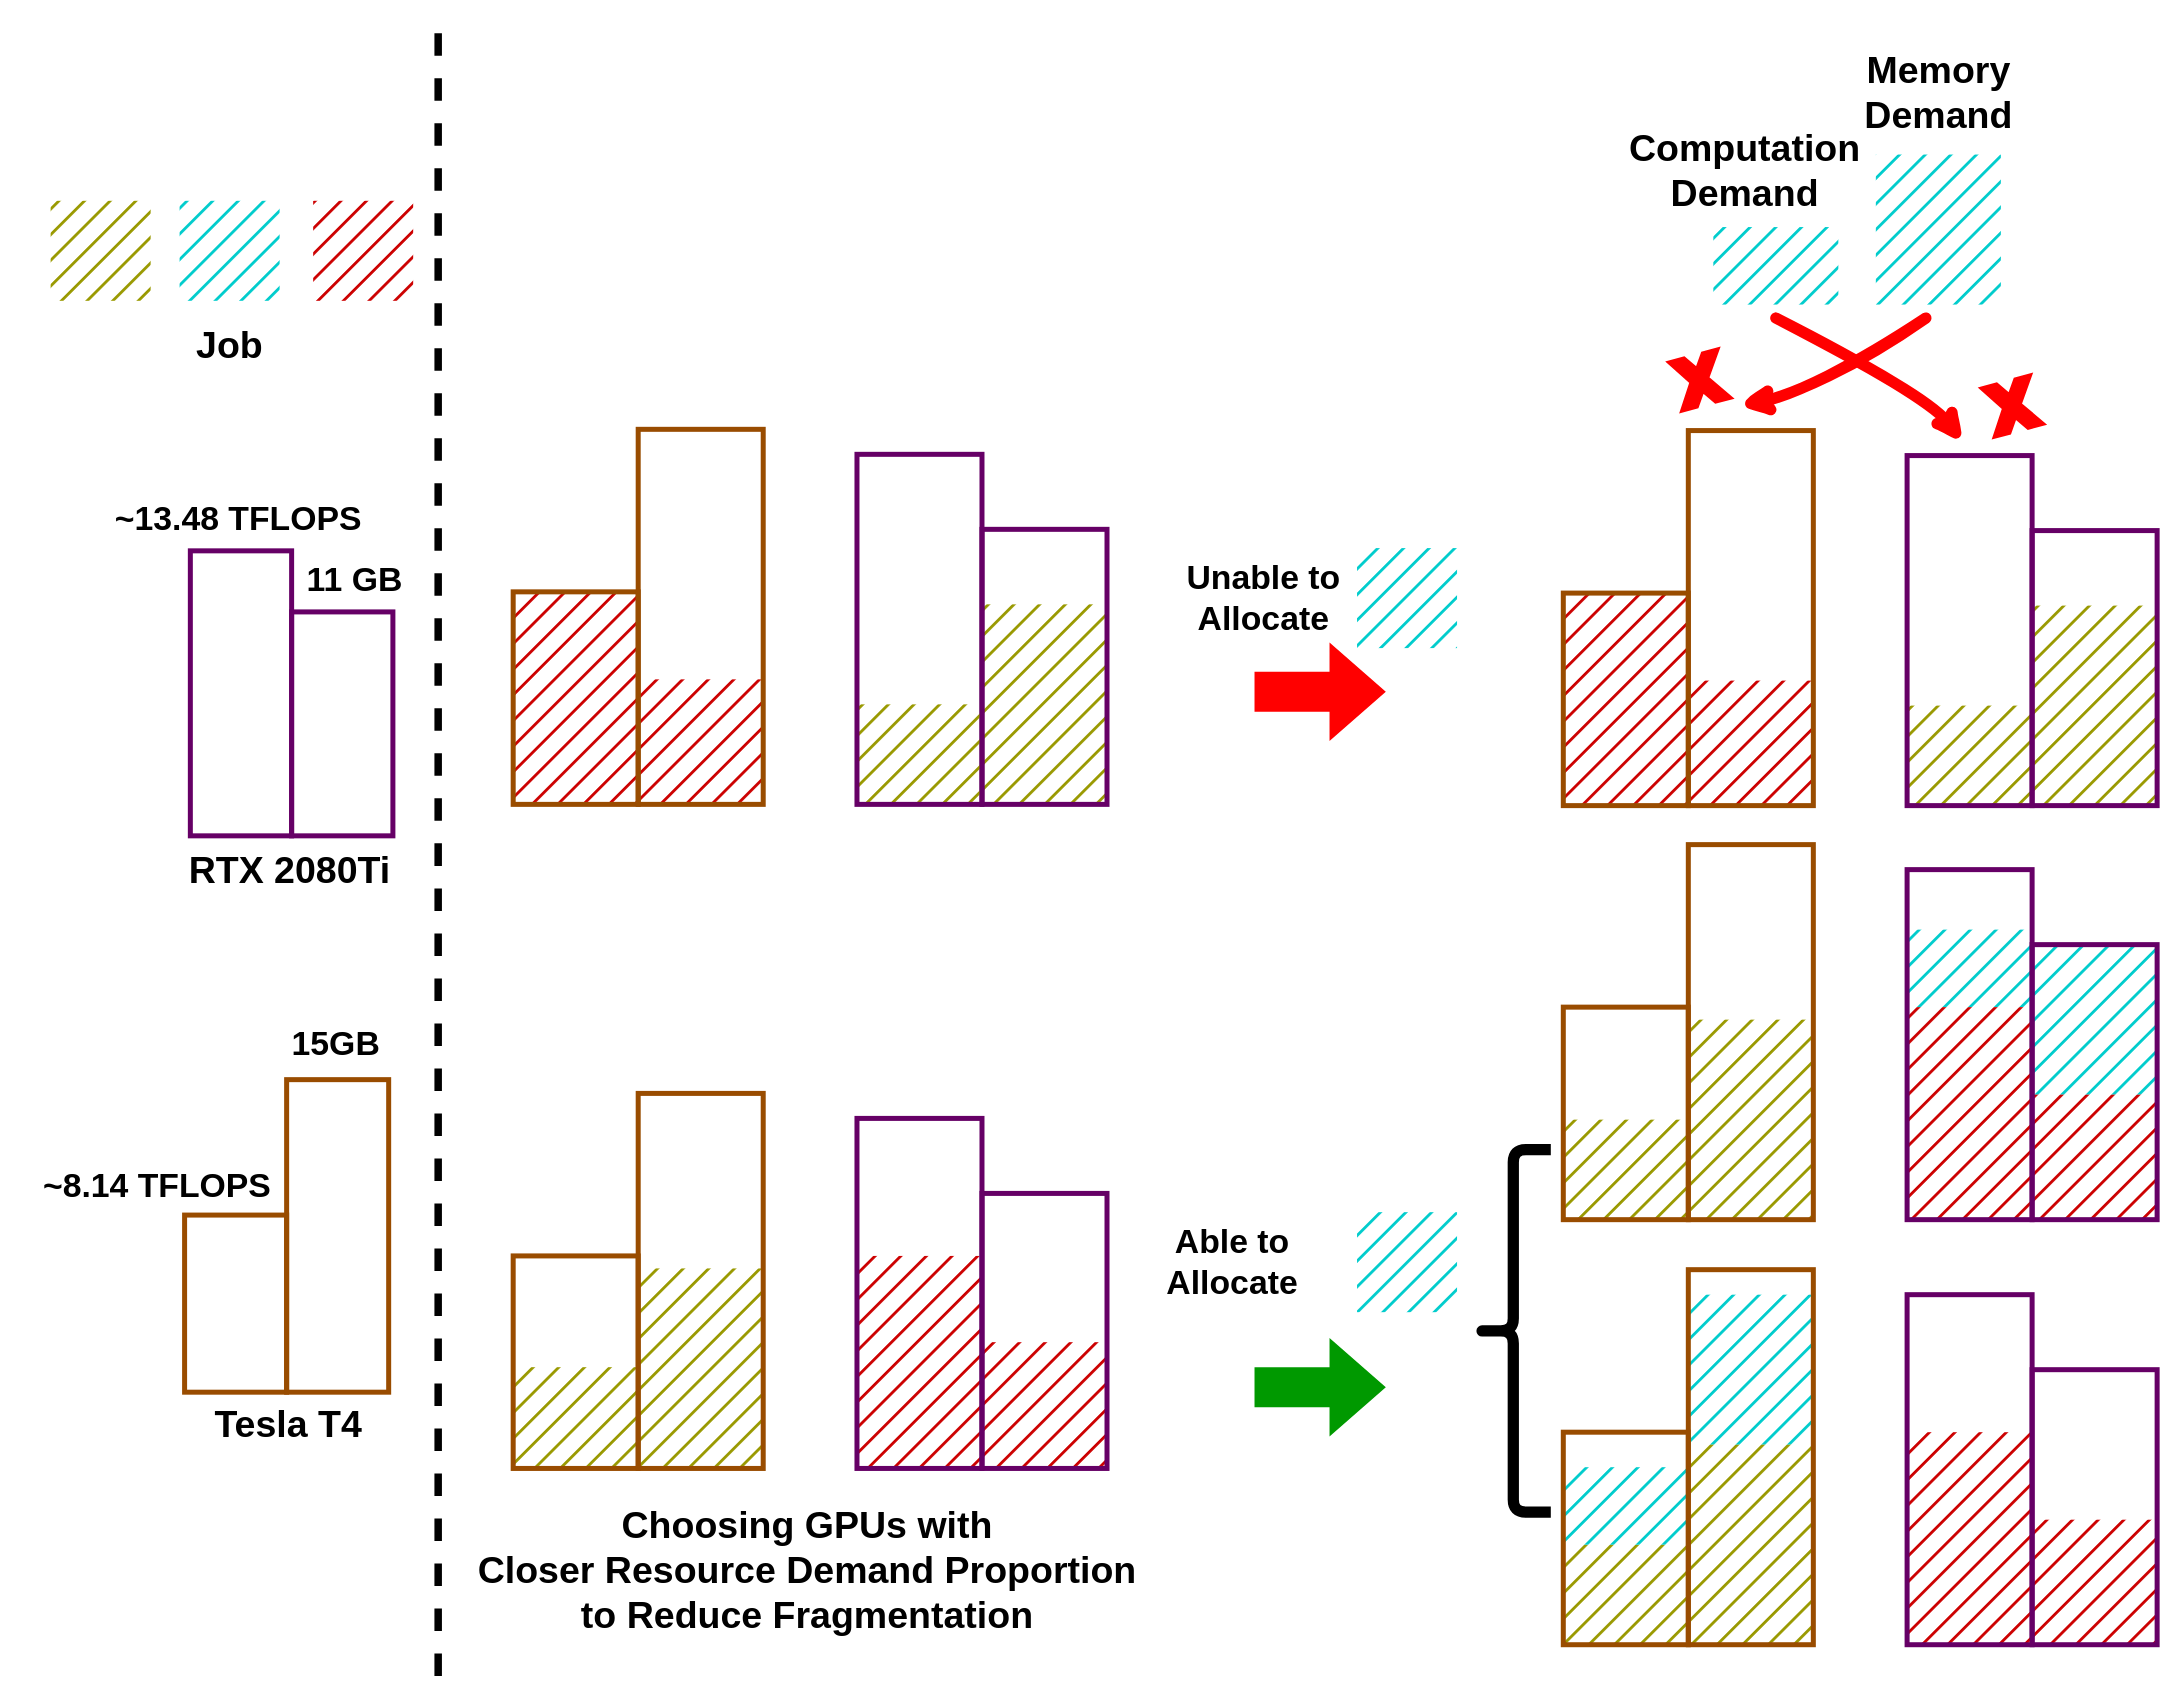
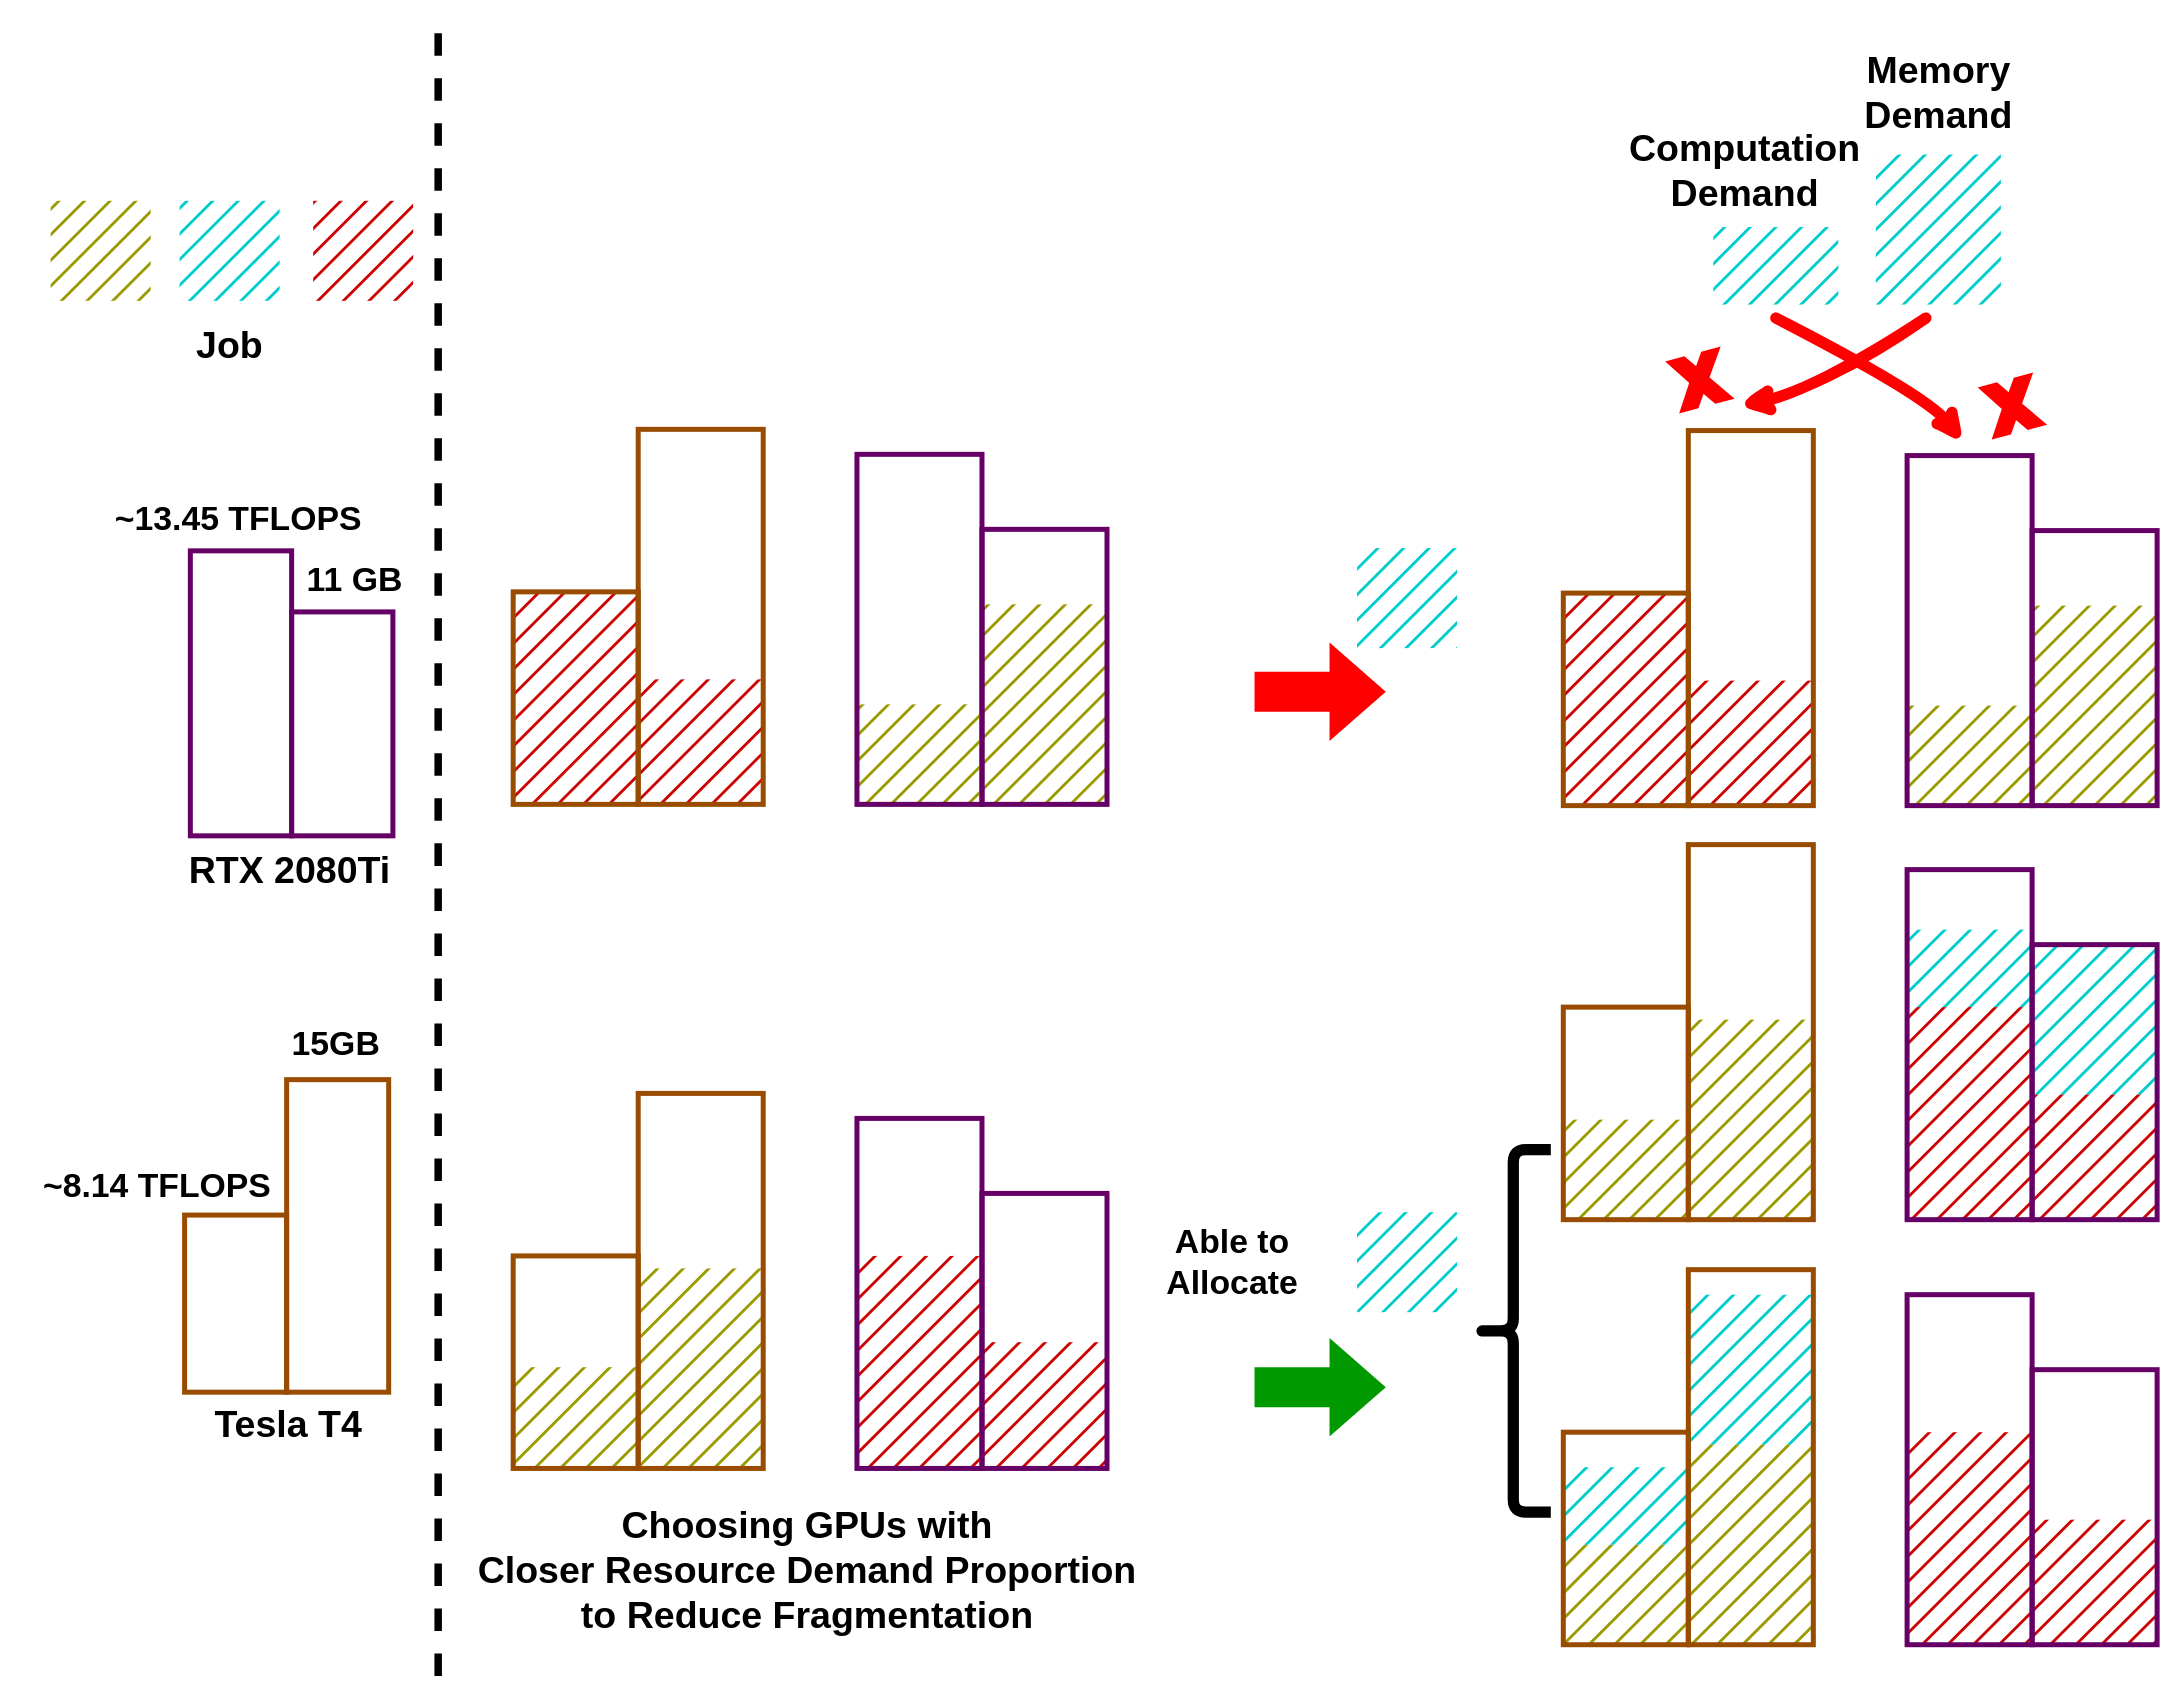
- <mxCell id="41" value="&lt;span style=&quot;font-weight: 700; font-size: 27px;&quot;&gt;~13.48 TFLOPS&lt;/span&gt;" style="text;html=1;align=center;verticalAlign=middle;resizable=0;points=[];autosize=1;strokeColor=none;fillColor=none;fontSize=27;" parent="37" vertex="1"><mxGeometry x="-9.002" y="29.997" width="220" height="50" as="geometry" /></mxCell>
+ <mxCell id="41" value="&lt;span style=&quot;font-weight: 700; font-size: 27px;&quot;&gt;~13.45 TFLOPS&lt;/span&gt;" style="text;html=1;align=center;verticalAlign=middle;resizable=0;points=[];autosize=1;strokeColor=none;fillColor=none;fontSize=27;" parent="37" vertex="1"><mxGeometry x="-9.002" y="29.997" width="220" height="50" as="geometry" /></mxCell>
- <mxCell id="54" value="Unable to&lt;br&gt;Allocate" style="text;html=1;align=center;verticalAlign=middle;resizable=0;points=[];autosize=1;strokeColor=none;fillColor=none;fontSize=27;fontStyle=1" parent="1" vertex="1"><mxGeometry x="935" y="437.8" width="150" height="80" as="geometry" /></mxCell>
